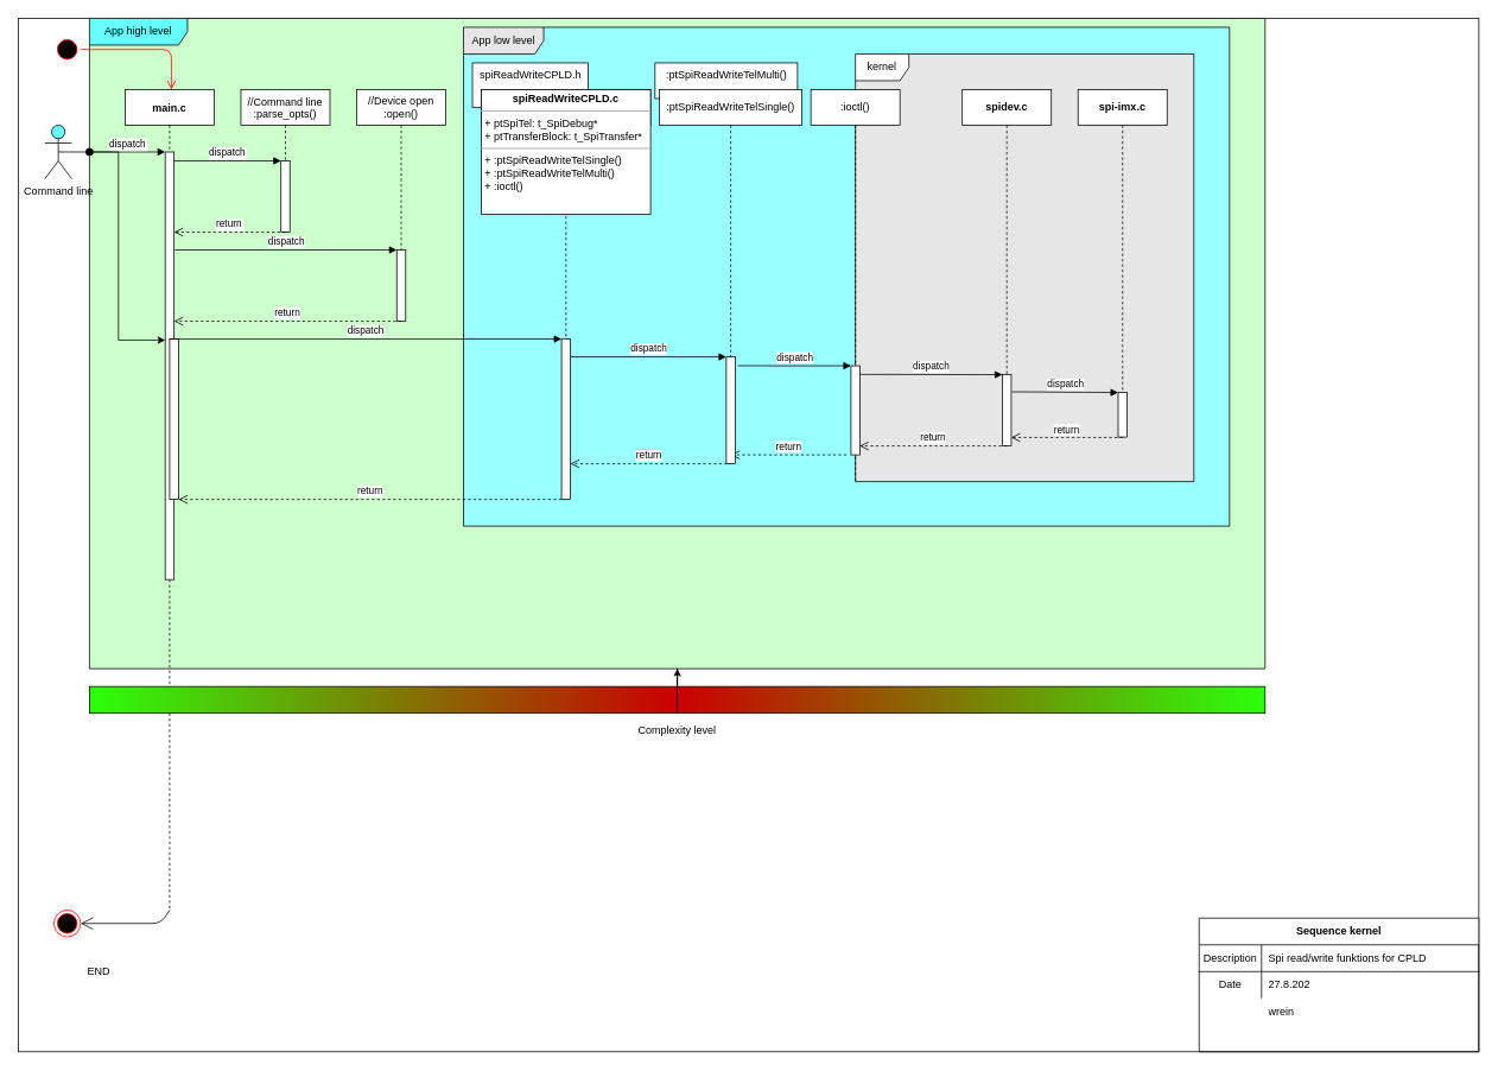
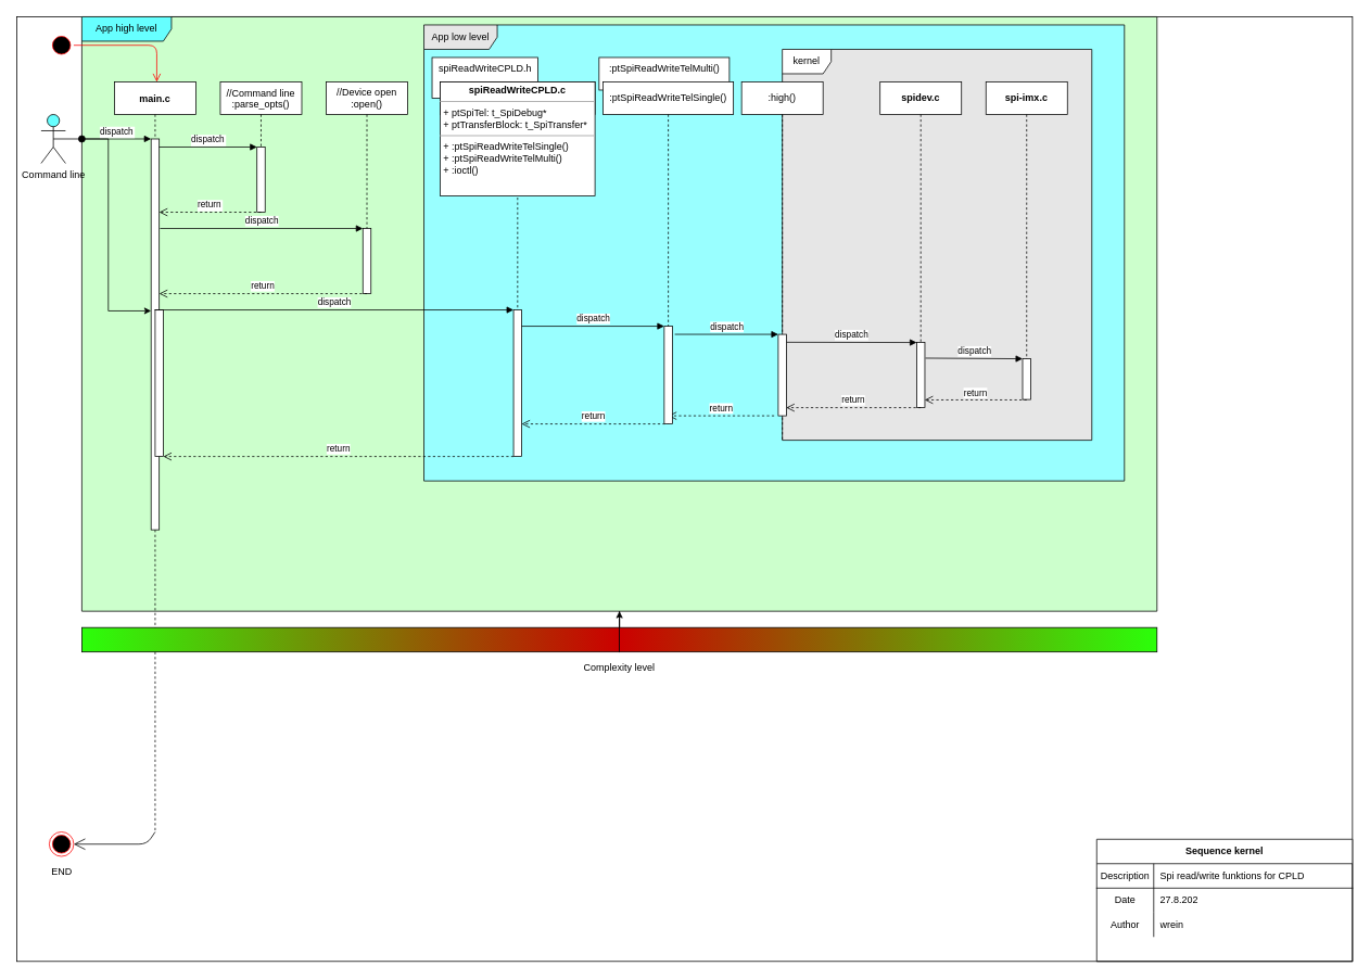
- <mxCell id="30" value="&lt;span&gt;:ioctl()&lt;/span&gt;" style="shape=umlLifeline;perimeter=lifelinePerimeter;whiteSpace=wrap;html=1;container=1;collapsible=0;recursiveResize=0;outlineConnect=0;" parent="1" vertex="1"><mxGeometry x="910" y="100" width="100" height="440" as="geometry" /></mxCell>
+ <mxCell id="30" value="&lt;span&gt;:high()&lt;/span&gt;" style="shape=umlLifeline;perimeter=lifelinePerimeter;whiteSpace=wrap;html=1;container=1;collapsible=0;recursiveResize=0;outlineConnect=0;" parent="1" vertex="1"><mxGeometry x="910" y="100" width="100" height="440" as="geometry" /></mxCell>
- <mxCell id="54" value="END" style="text;html=1;align=center;verticalAlign=middle;resizable=0;points=[];autosize=1;" parent="1" vertex="1"><mxGeometry x="90" y="1080" width="40" height="20" as="geometry" /></mxCell>
+ <mxCell id="54" value="END" style="text;html=1;align=center;verticalAlign=middle;resizable=0;points=[];autosize=1;" parent="1" vertex="1"><mxGeometry x="55" y="1060" width="40" height="20" as="geometry" /></mxCell>
+ <mxCell id="52" value="Author" style="shape=partialRectangle;html=1;whiteSpace=wrap;connectable=0;fillColor=none;top=0;left=0;bottom=0;right=0;overflow=hidden;" parent="51" vertex="1"><mxGeometry width="70" height="30" as="geometry" /></mxCell>
